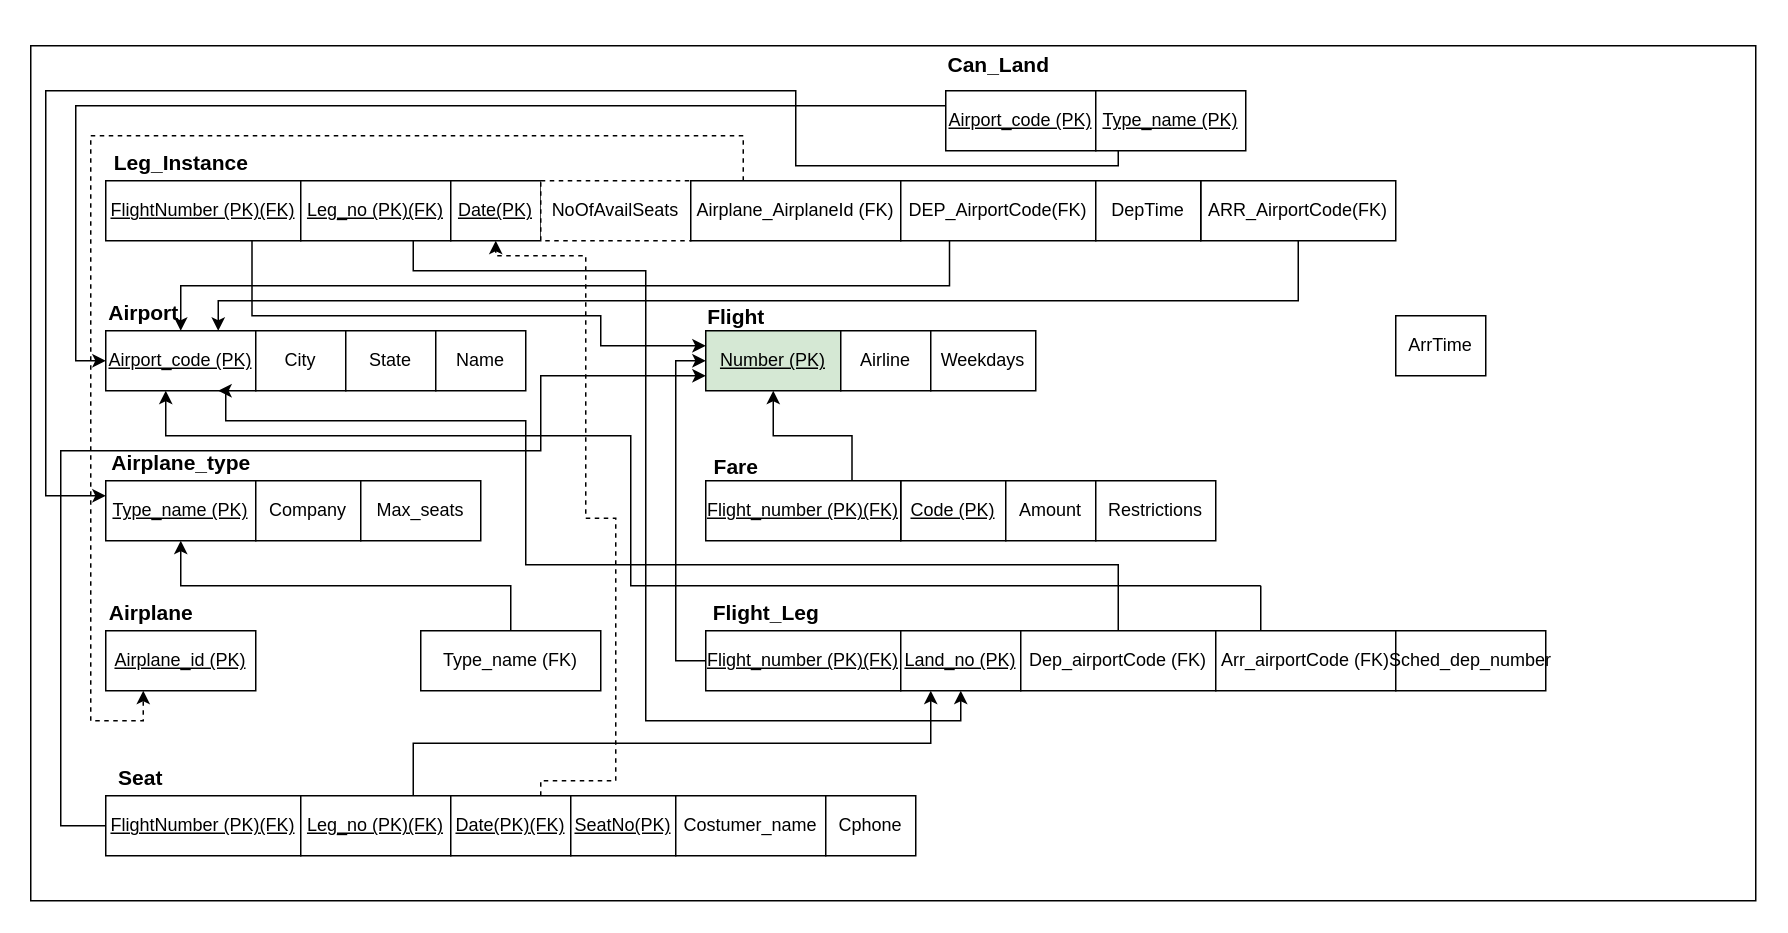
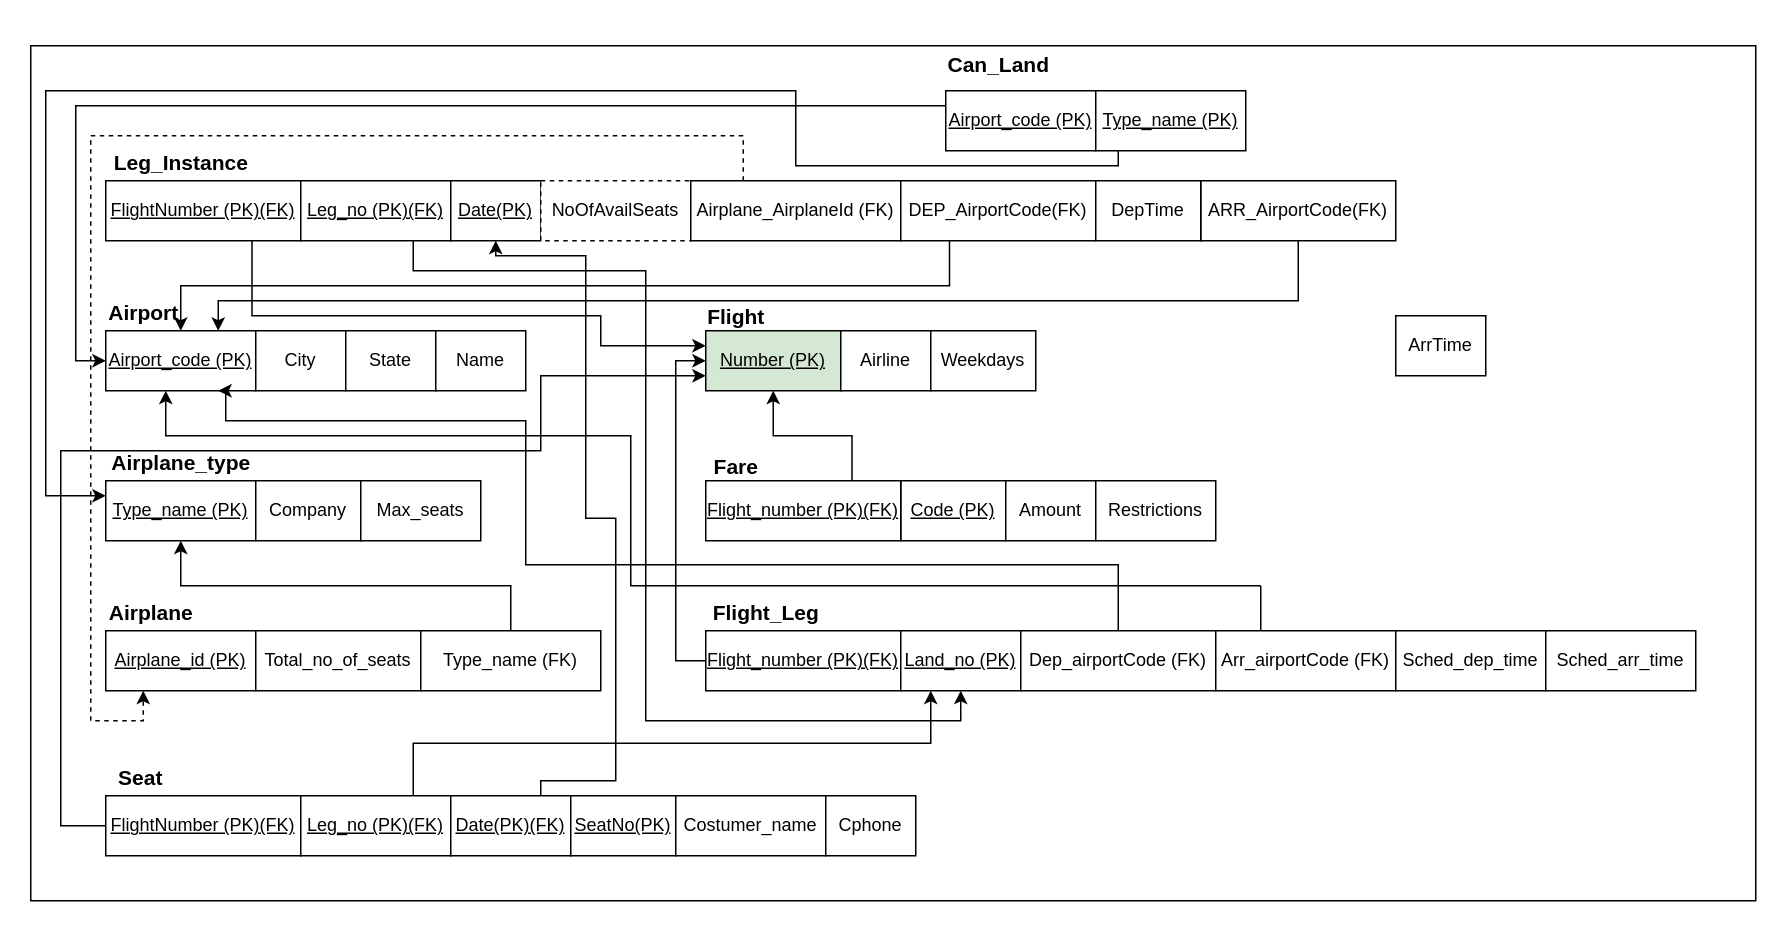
- <mxCell id="58" style="edgeStyle=orthogonalEdgeStyle;rounded=0;orthogonalLoop=1;jettySize=auto;html=1;exitX=0.75;exitY=0;exitDx=0;exitDy=0;dashed=1;" edge="1" parent="1" source="59" target="43"><mxGeometry relative="1" as="geometry"><mxPoint x="410" y="410" as="targetPoint" /><Array as="points"><mxPoint x="360" y="520" /><mxPoint x="410" y="520" /><mxPoint x="410" y="345" /><mxPoint x="390" y="345" /><mxPoint x="390" y="170" /><mxPoint x="330" y="170" /></Array></mxGeometry></mxCell>
+ <mxCell id="58" style="edgeStyle=orthogonalEdgeStyle;rounded=0;orthogonalLoop=1;jettySize=auto;html=1;exitX=0.75;exitY=0;exitDx=0;exitDy=0;" edge="1" parent="1" source="59" target="43"><mxGeometry relative="1" as="geometry"><mxPoint x="410" y="410" as="targetPoint" /><Array as="points"><mxPoint x="360" y="520" /><mxPoint x="410" y="520" /><mxPoint x="410" y="345" /><mxPoint x="390" y="345" /><mxPoint x="390" y="170" /><mxPoint x="330" y="170" /></Array></mxGeometry></mxCell>
+ <mxCell id="14" value="Total_no_of_seats" style="rounded=0;whiteSpace=wrap;html=1;" vertex="1" parent="1"><mxGeometry x="170" y="420" width="110" height="40" as="geometry" /></mxCell>
- <mxCell id="36" value="Sched_dep_number" style="rounded=0;whiteSpace=wrap;html=1;" vertex="1" parent="1"><mxGeometry x="930" y="420" width="100" height="40" as="geometry" /></mxCell>
+ <mxCell id="36" value="Sched_dep_time" style="rounded=0;whiteSpace=wrap;html=1;" vertex="1" parent="1"><mxGeometry x="930" y="420" width="100" height="40" as="geometry" /></mxCell>
+ <mxCell id="37" value="Sched_arr_time" style="rounded=0;whiteSpace=wrap;html=1;" vertex="1" parent="1"><mxGeometry x="1030" y="420" width="100" height="40" as="geometry" /></mxCell>
